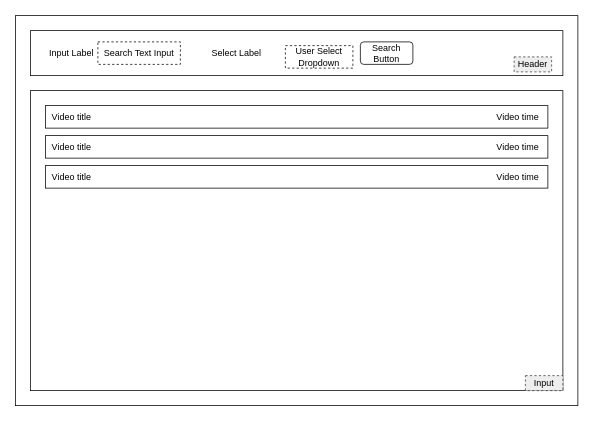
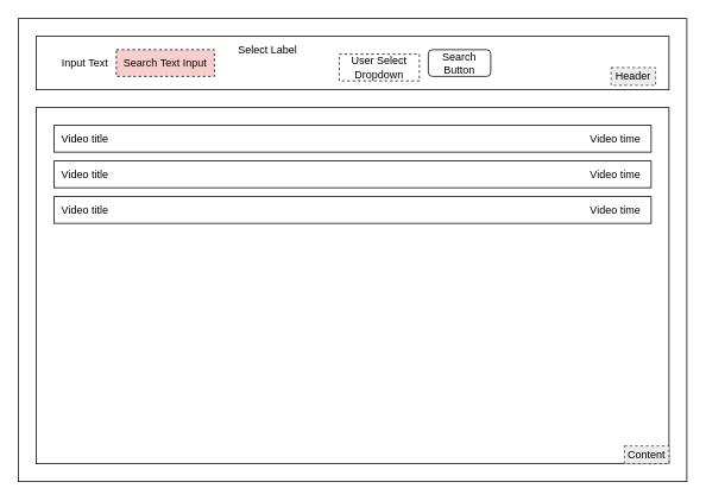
- <mxCell id="6" value="Input Label" style="text;html=1;strokeColor=none;fillColor=none;align=center;verticalAlign=middle;whiteSpace=wrap;rounded=0;dashed=1;dashPattern=1 1;" vertex="1" parent="1"><mxGeometry x="50" y="60" width="90" height="20" as="geometry" /></mxCell>
+ <mxCell id="6" value="Input Text" style="text;html=1;strokeColor=none;fillColor=none;align=center;verticalAlign=middle;whiteSpace=wrap;rounded=0;dashed=1;dashPattern=1 1;" vertex="1" parent="1"><mxGeometry x="50" y="60" width="90" height="20" as="geometry" /></mxCell>
- <mxCell id="5" value="Search Text Input" style="rounded=0;whiteSpace=wrap;html=1;dashed=1;" vertex="1" parent="1"><mxGeometry x="130" y="55" width="110" height="30" as="geometry" /></mxCell>
+ <mxCell id="5" value="Search Text Input" style="rounded=0;whiteSpace=wrap;html=1;dashed=1;fillColor=#f8cecc;" vertex="1" parent="1"><mxGeometry x="130" y="55" width="110" height="30" as="geometry" /></mxCell>
- <mxCell id="8" value="Select Label" style="text;html=1;strokeColor=none;fillColor=none;align=center;verticalAlign=middle;whiteSpace=wrap;rounded=0;dashed=1;" vertex="1" parent="1"><mxGeometry x="280" y="60" width="70" height="20" as="geometry" /></mxCell>
+ <mxCell id="8" value="Select Label" style="text;html=1;strokeColor=none;fillColor=none;align=center;verticalAlign=middle;whiteSpace=wrap;rounded=0;dashed=1;" vertex="1" parent="1"><mxGeometry x="265" y="45" width="70" height="20" as="geometry" /></mxCell>
- <mxCell id="20" value="&lt;font color=&quot;#000000&quot;&gt;Input&lt;/font&gt;" style="text;html=1;strokeColor=#36393d;fillColor=#eeeeee;align=center;verticalAlign=middle;whiteSpace=wrap;rounded=0;shadow=0;glass=0;comic=0;strokeWidth=1;perimeterSpacing=0;dashed=1;" vertex="1" parent="1"><mxGeometry x="700" y="500" width="50" height="20" as="geometry" /></mxCell>
+ <mxCell id="20" value="&lt;font color=&quot;#000000&quot;&gt;Content&lt;/font&gt;" style="text;html=1;strokeColor=#36393d;fillColor=#eeeeee;align=center;verticalAlign=middle;whiteSpace=wrap;rounded=0;shadow=0;glass=0;comic=0;strokeWidth=1;perimeterSpacing=0;dashed=1;" vertex="1" parent="1"><mxGeometry x="700" y="500" width="50" height="20" as="geometry" /></mxCell>
